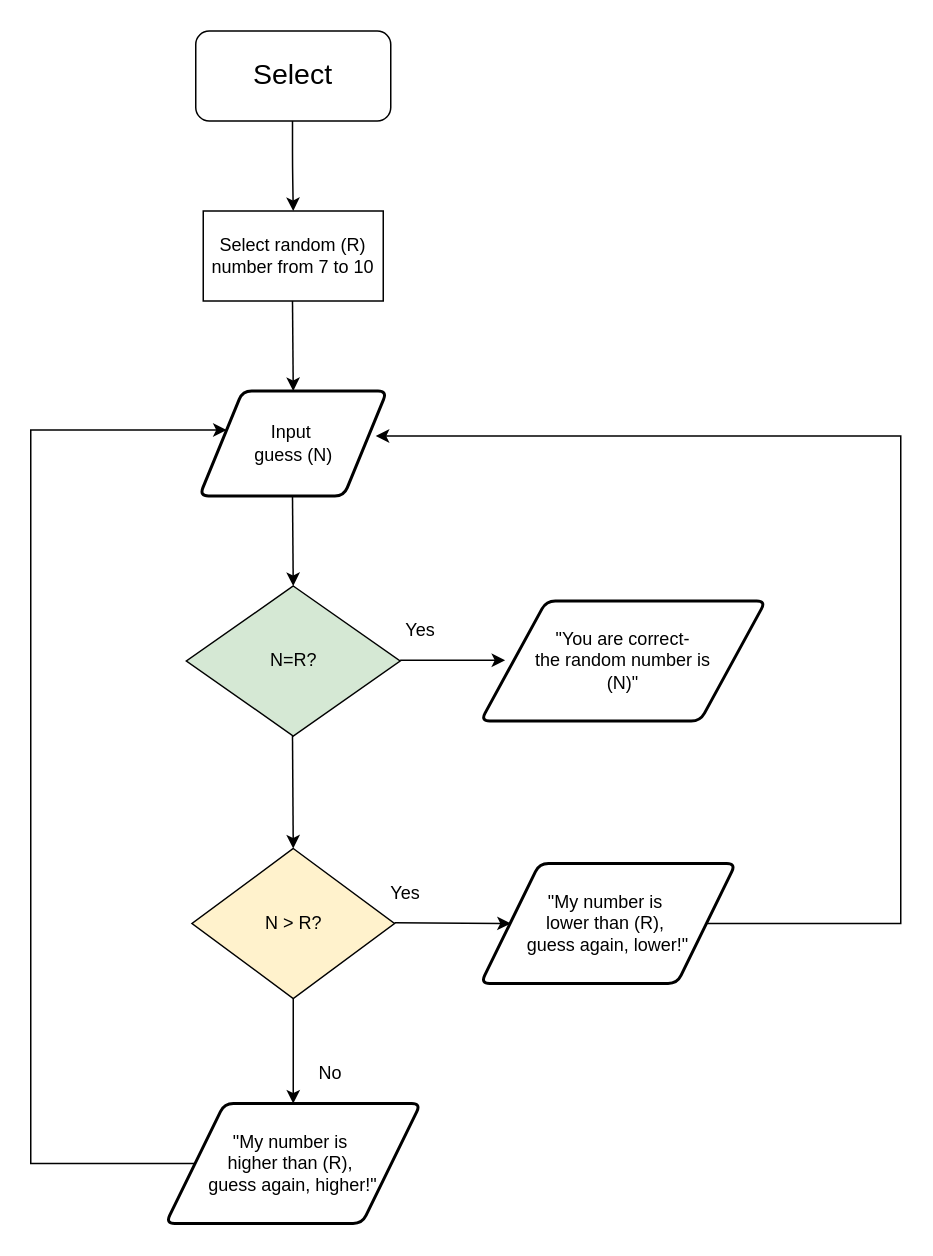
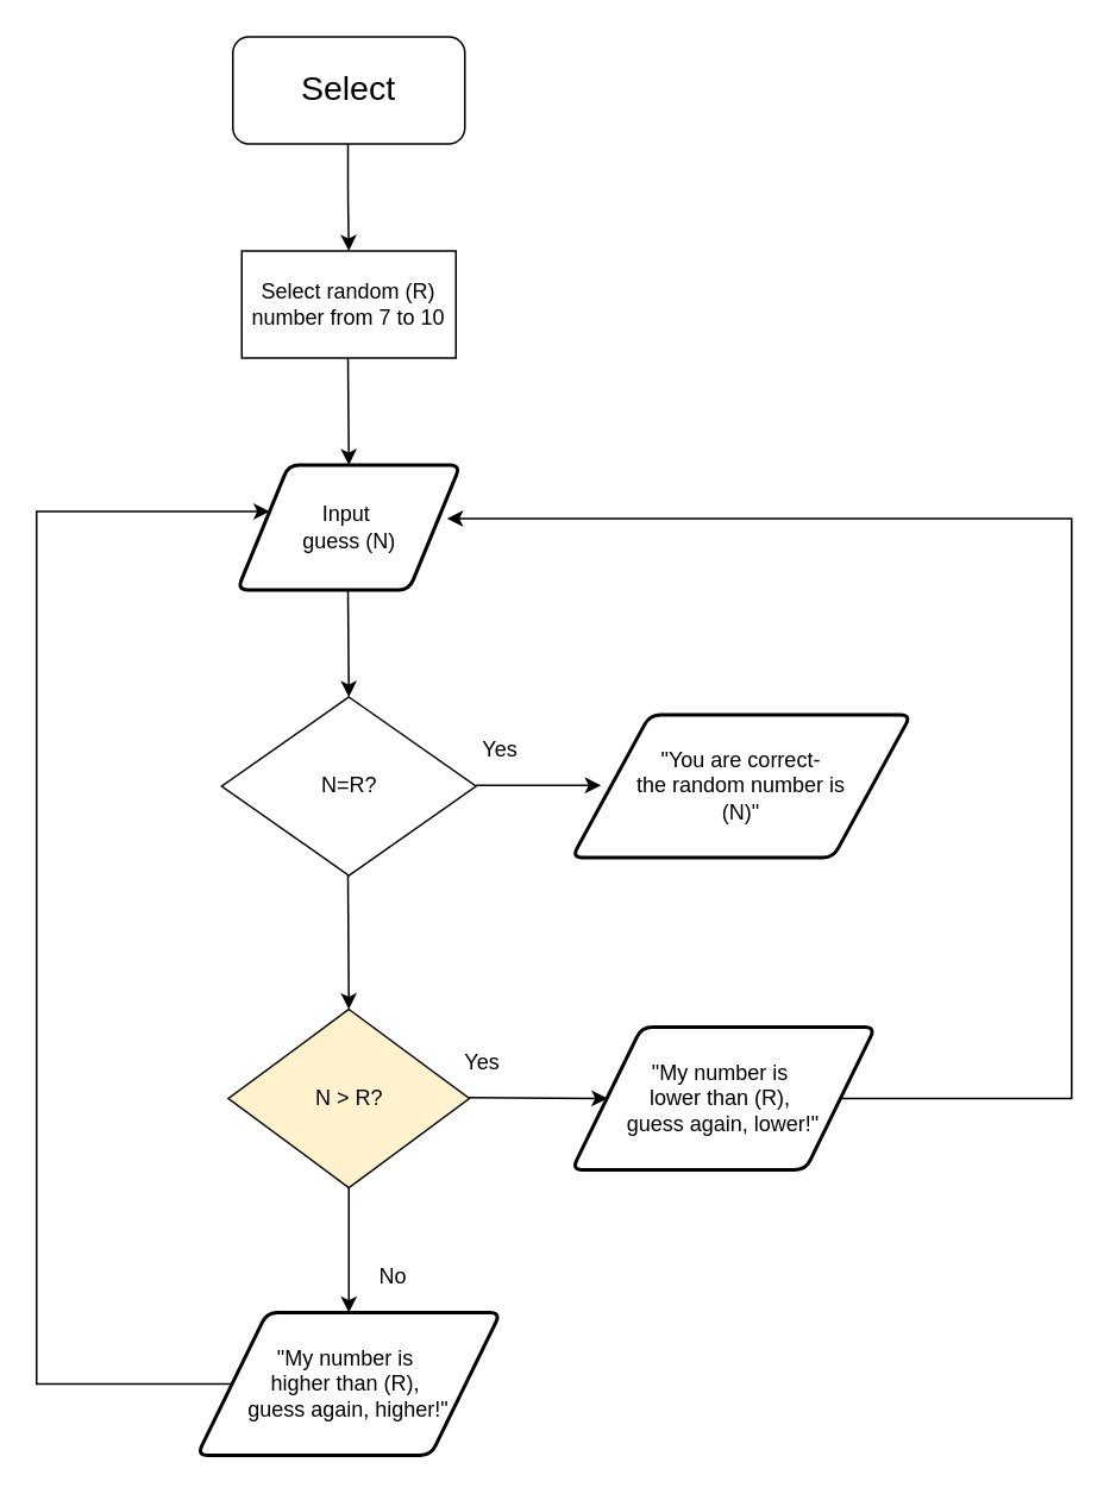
- <mxCell id="17" value="N=R?" style="rhombus;whiteSpace=wrap;html=1;fillColor=#d5e8d4;" vertex="1" parent="1"><mxGeometry x="123.75" y="390" width="142.5" height="100" as="geometry" /></mxCell>
+ <mxCell id="17" value="N=R?" style="rhombus;whiteSpace=wrap;html=1;" vertex="1" parent="1"><mxGeometry x="123.75" y="390" width="142.5" height="100" as="geometry" /></mxCell>
